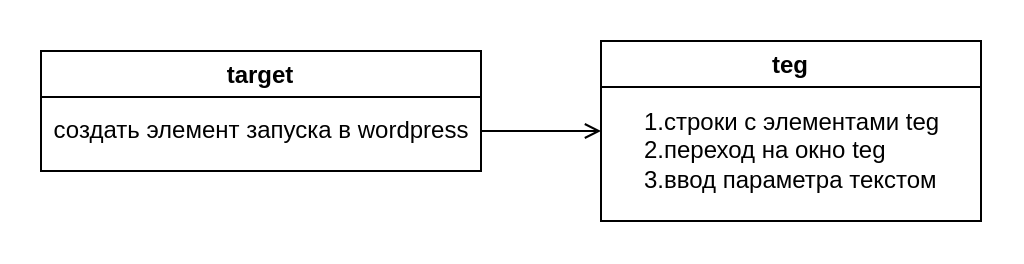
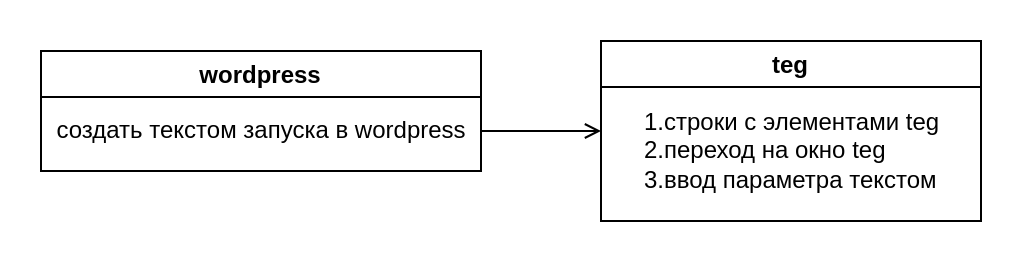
- <mxCell id="2" value="target" style="swimlane;" vertex="1" parent="1"><mxGeometry x="20" y="25" width="220" height="60" as="geometry"><mxRectangle x="20" y="150" width="70" height="23" as="alternateBounds" /></mxGeometry></mxCell>
+ <mxCell id="2" value="wordpress" style="swimlane;" vertex="1" parent="1"><mxGeometry x="20" y="25" width="220" height="60" as="geometry"><mxRectangle x="20" y="150" width="70" height="23" as="alternateBounds" /></mxGeometry></mxCell>
- <mxCell id="3" value="создать элемент запуска в wordpress" style="text;html=1;align=center;verticalAlign=middle;resizable=0;points=[];autosize=1;strokeColor=none;" vertex="1" parent="2"><mxGeometry y="30" width="220" height="20" as="geometry" /></mxCell>
+ <mxCell id="3" value="создать текстом запуска в wordpress" style="text;html=1;align=center;verticalAlign=middle;resizable=0;points=[];autosize=1;strokeColor=none;" vertex="1" parent="2"><mxGeometry y="30" width="220" height="20" as="geometry" /></mxCell>
